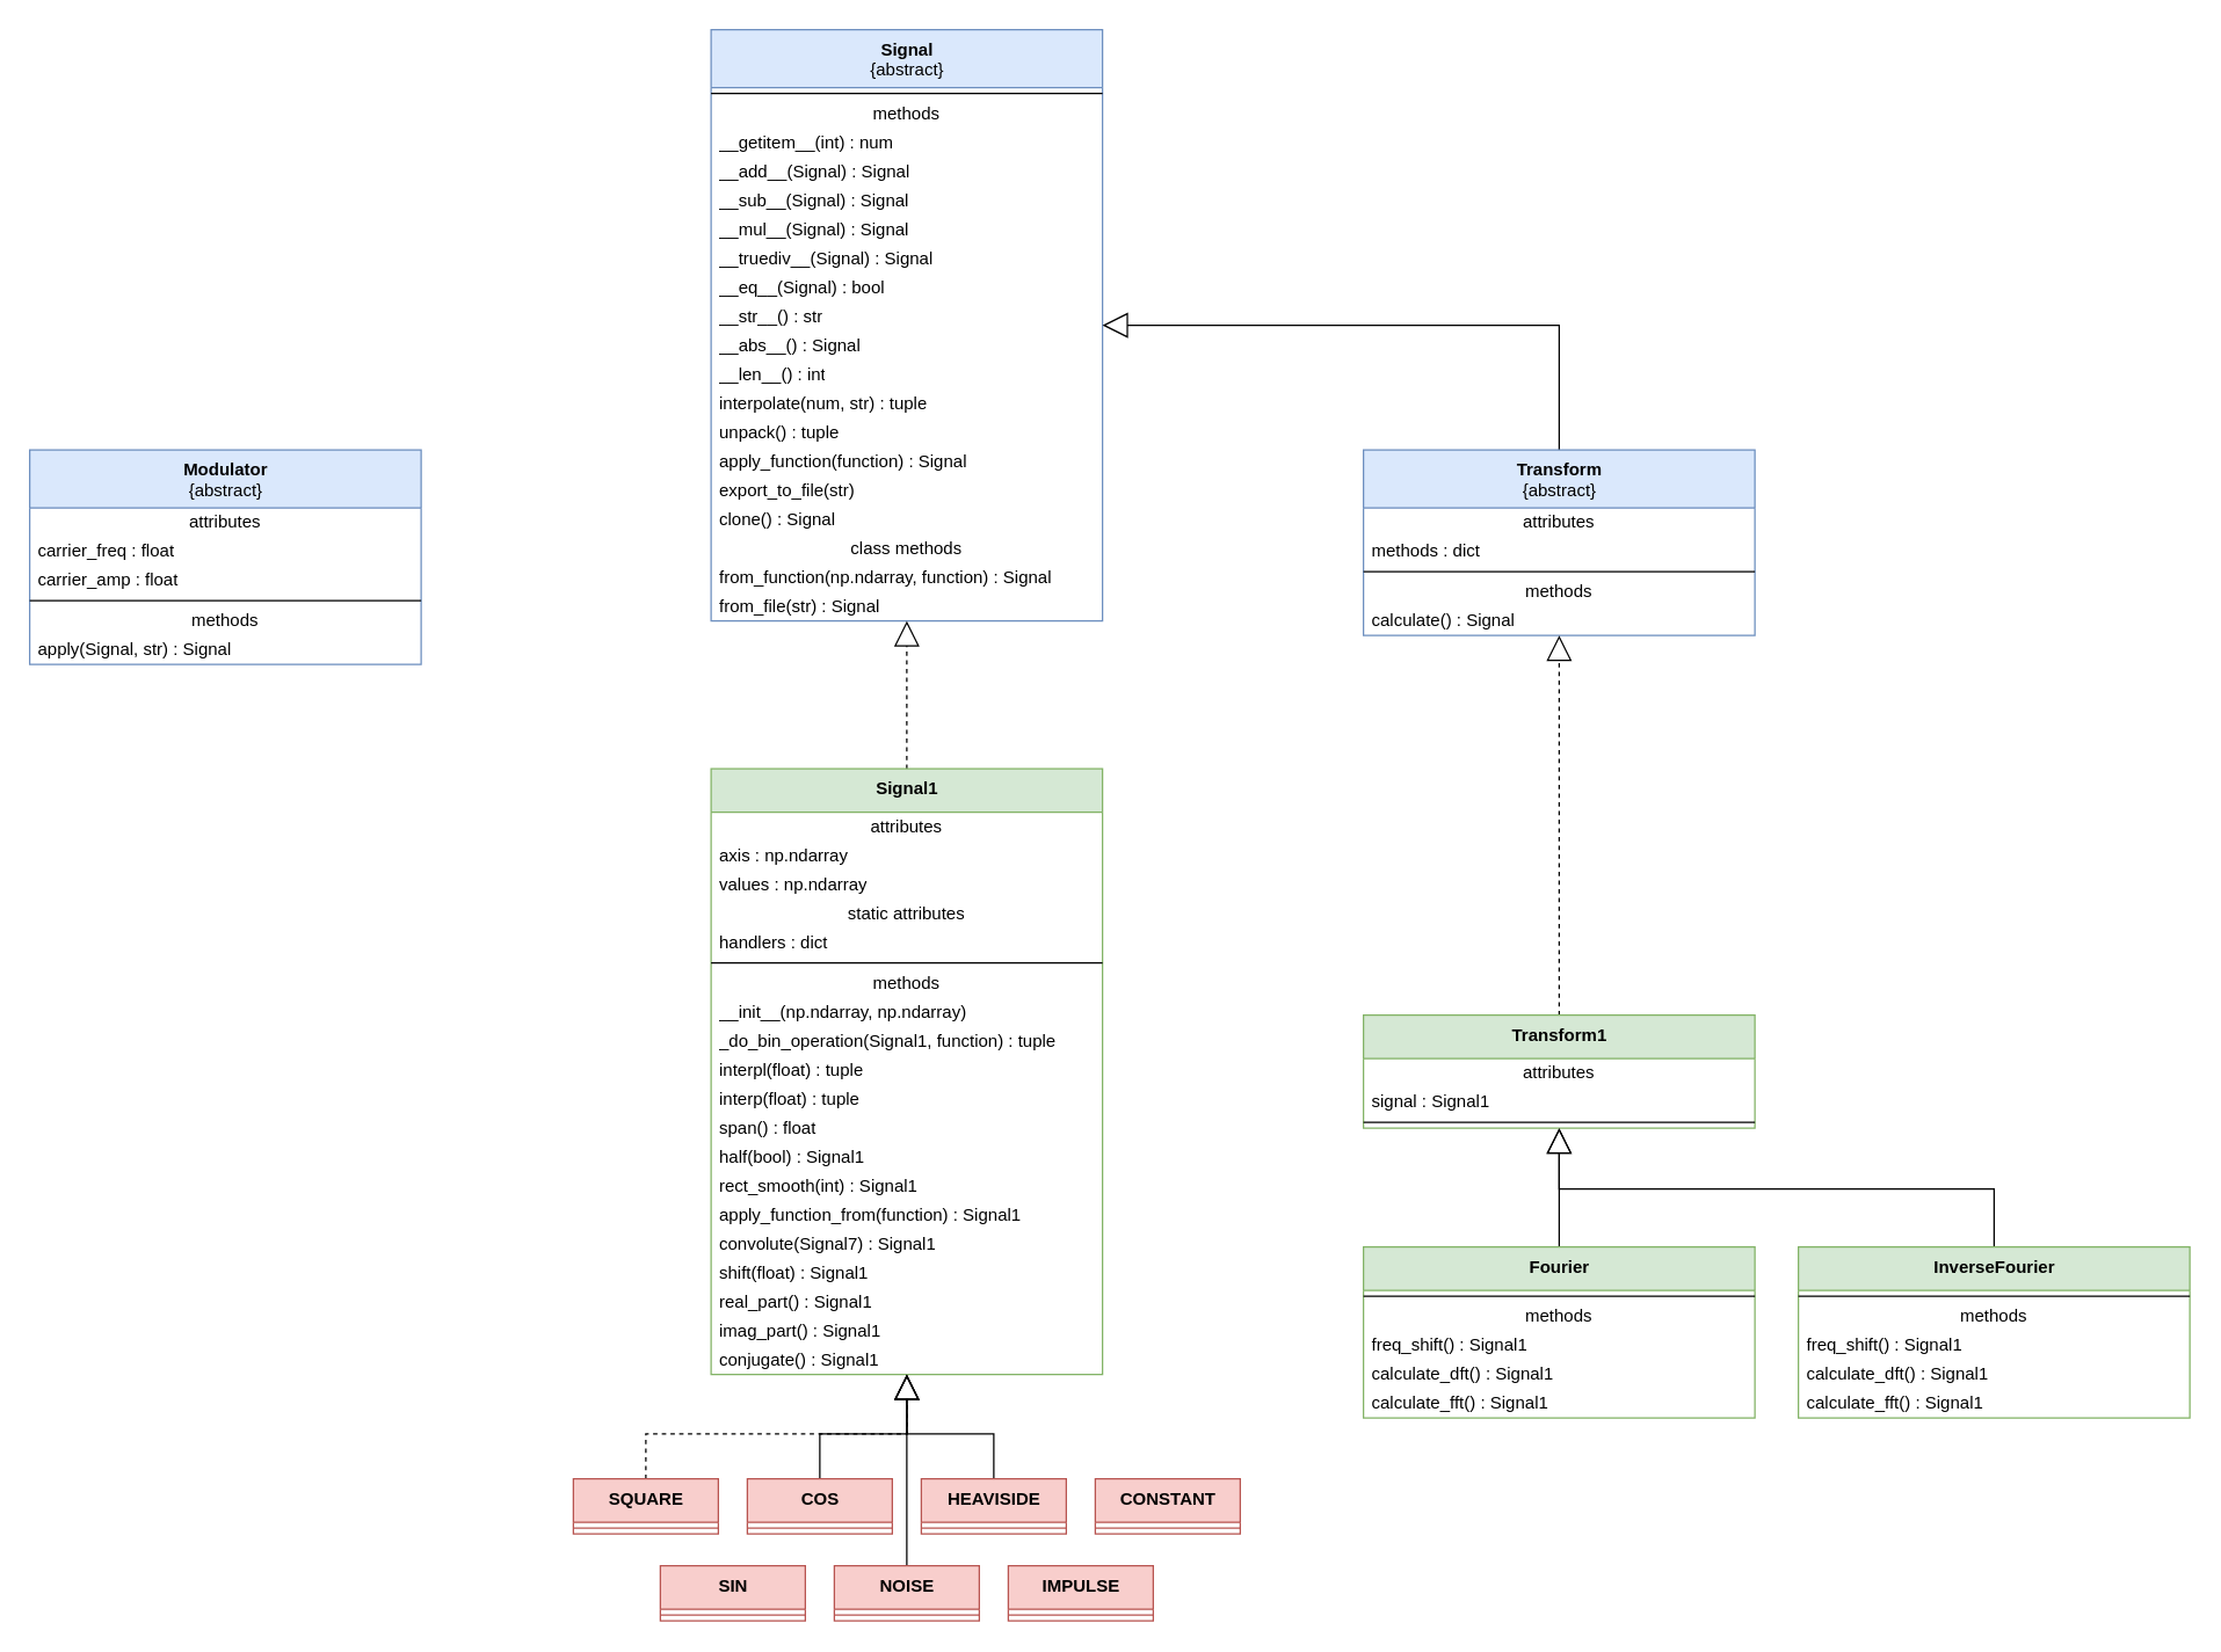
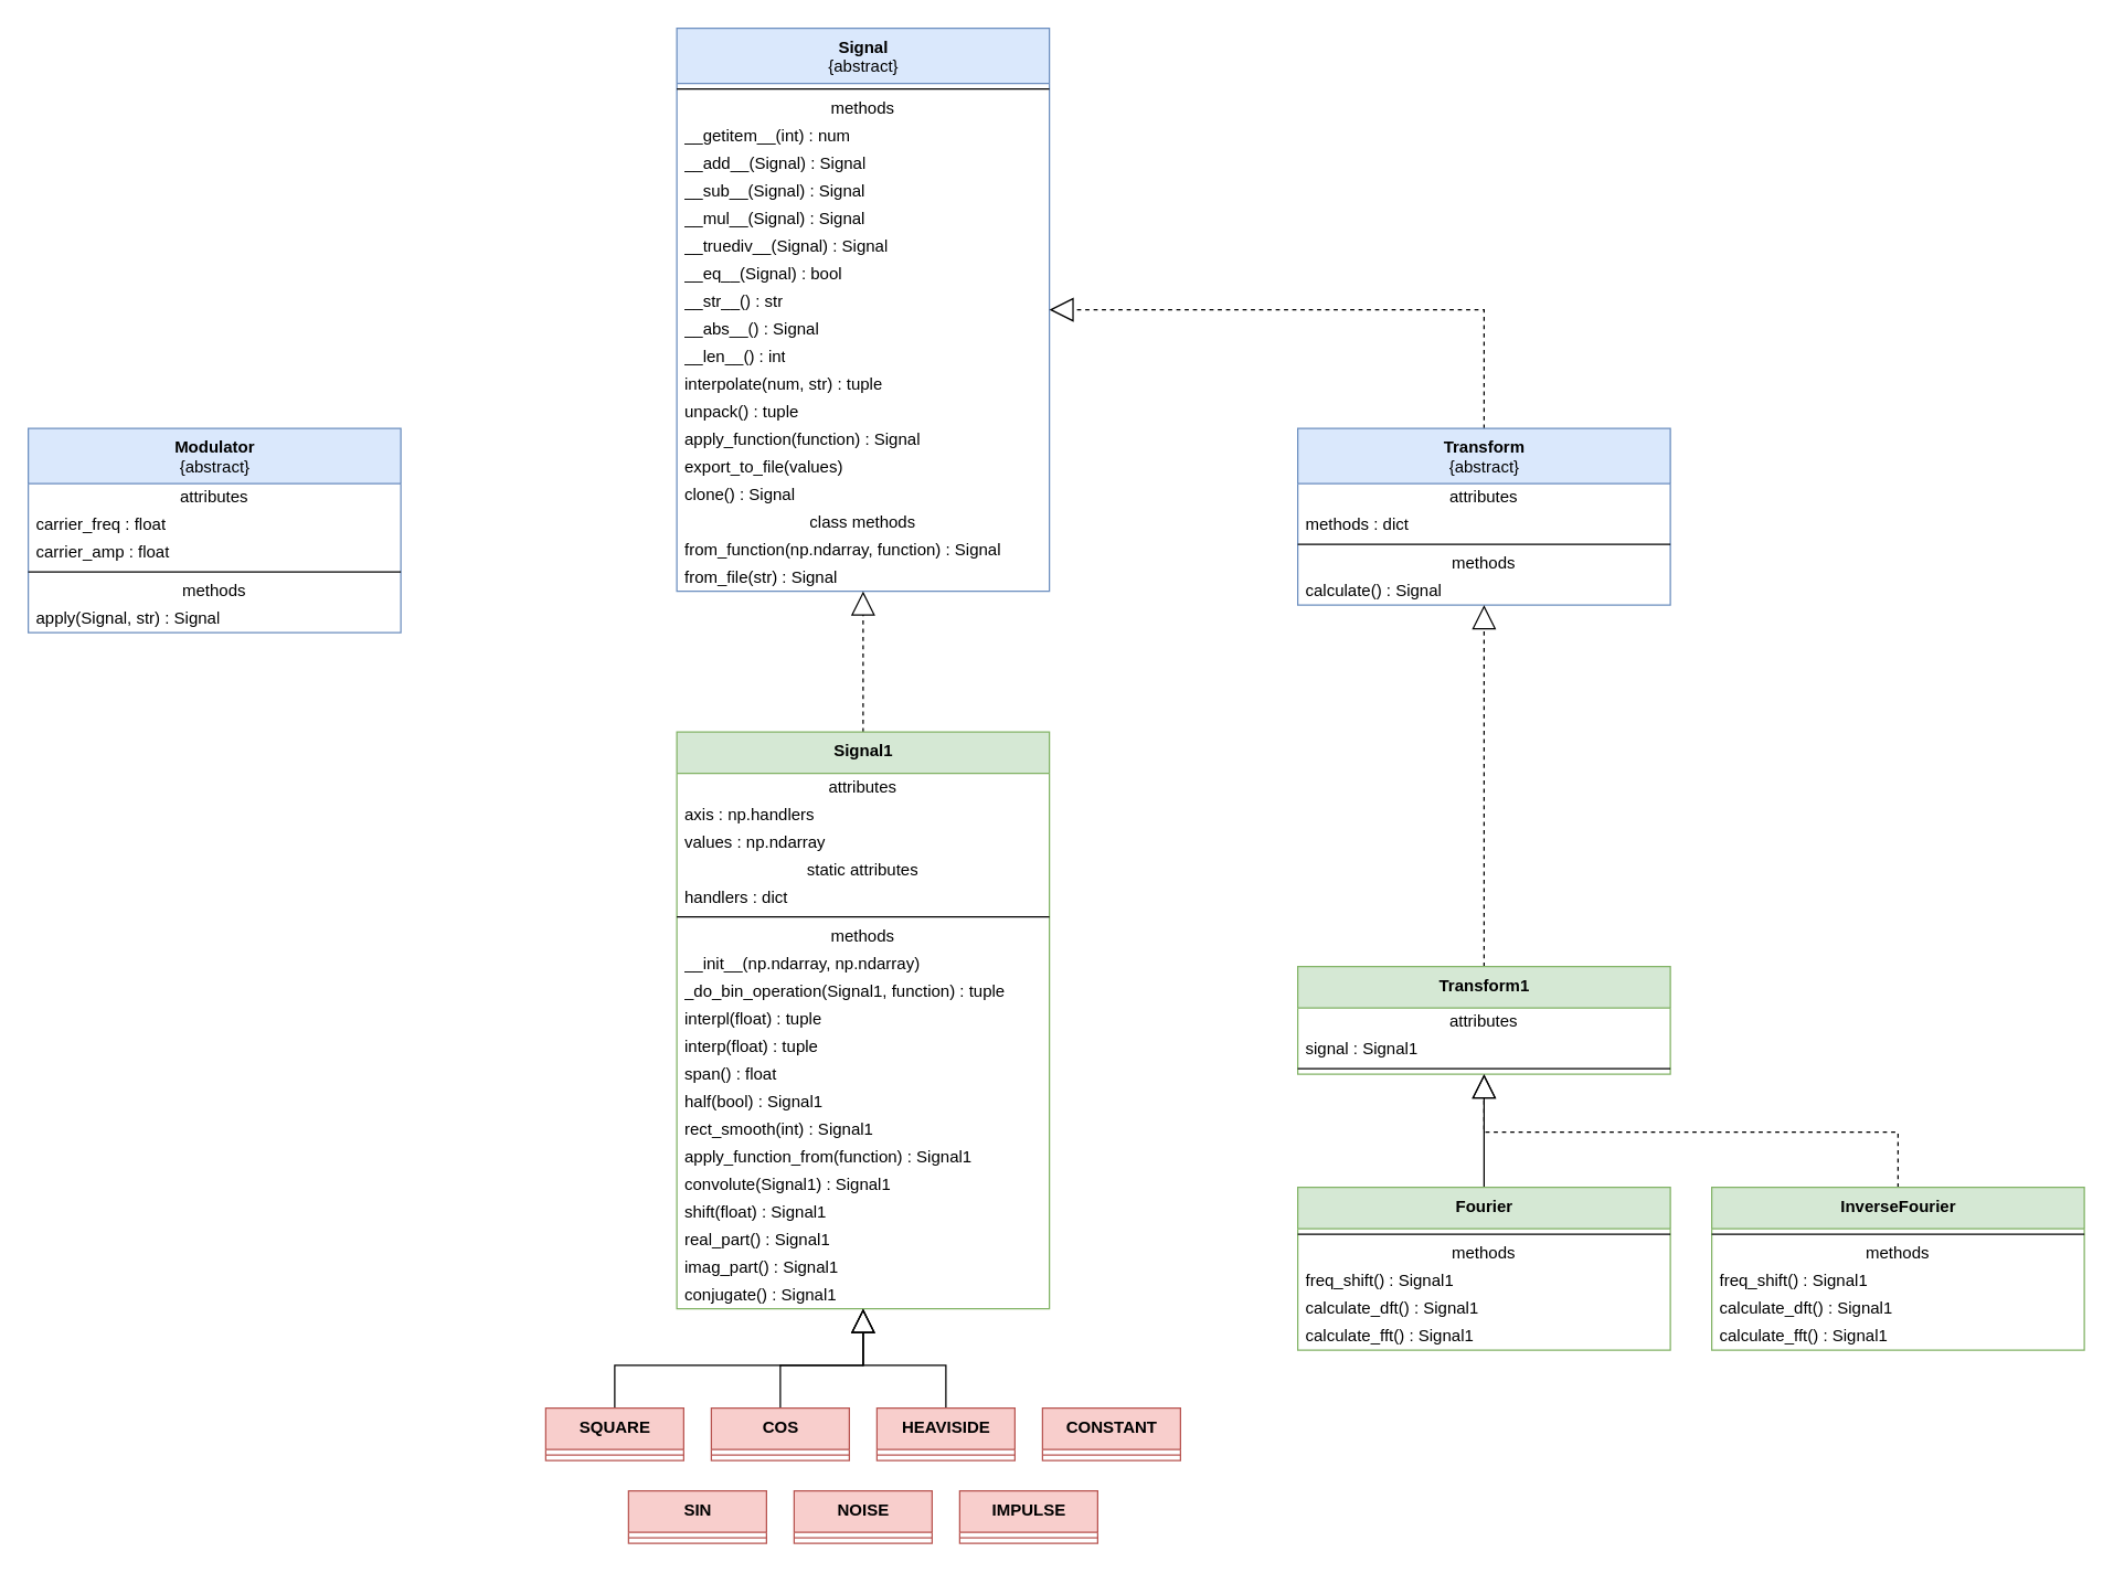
- <mxCell id="62" style="edgeStyle=orthogonalEdgeStyle;rounded=0;orthogonalLoop=1;jettySize=auto;html=1;endArrow=block;endFill=0;endSize=15;" parent="1" source="63" target="2" edge="1"><mxGeometry relative="1" as="geometry"><Array as="points"><mxPoint x="1075" y="224" /></Array></mxGeometry></mxCell>
+ <mxCell id="62" style="edgeStyle=orthogonalEdgeStyle;rounded=0;orthogonalLoop=1;jettySize=auto;html=1;endArrow=block;endFill=0;endSize=15;dashed=1;" parent="1" source="63" target="2" edge="1"><mxGeometry relative="1" as="geometry"><Array as="points"><mxPoint x="1075" y="224" /></Array></mxGeometry></mxCell>
- <mxCell id="17" value="export_to_file(str)" style="text;html=1;strokeColor=none;fillColor=none;align=left;verticalAlign=middle;spacingLeft=4;spacingRight=4;overflow=hidden;rotatable=0;points=[[0,0.5],[1,0.5]];portConstraint=eastwest;" parent="2" vertex="1"><mxGeometry y="308" width="270" height="20" as="geometry" /></mxCell>
+ <mxCell id="17" value="export_to_file(values)" style="text;html=1;strokeColor=none;fillColor=none;align=left;verticalAlign=middle;spacingLeft=4;spacingRight=4;overflow=hidden;rotatable=0;points=[[0,0.5],[1,0.5]];portConstraint=eastwest;" parent="2" vertex="1"><mxGeometry y="308" width="270" height="20" as="geometry" /></mxCell>
- <mxCell id="25" value="axis : np.ndarray" style="text;html=1;strokeColor=none;fillColor=none;align=left;verticalAlign=middle;spacingLeft=4;spacingRight=4;overflow=hidden;rotatable=0;points=[[0,0.5],[1,0.5]];portConstraint=eastwest;" parent="23" vertex="1"><mxGeometry y="50" width="270" height="20" as="geometry" /></mxCell>
+ <mxCell id="25" value="axis : np.handlers" style="text;html=1;strokeColor=none;fillColor=none;align=left;verticalAlign=middle;spacingLeft=4;spacingRight=4;overflow=hidden;rotatable=0;points=[[0,0.5],[1,0.5]];portConstraint=eastwest;" parent="23" vertex="1"><mxGeometry y="50" width="270" height="20" as="geometry" /></mxCell>
- <mxCell id="81" style="edgeStyle=orthogonalEdgeStyle;rounded=0;orthogonalLoop=1;jettySize=auto;html=1;endArrow=block;endFill=0;endSize=15;" parent="1" source="82" target="70" edge="1"><mxGeometry relative="1" as="geometry"><Array as="points"><mxPoint x="1375" y="820" /><mxPoint x="1075" y="820" /></Array></mxGeometry></mxCell>
+ <mxCell id="81" style="edgeStyle=orthogonalEdgeStyle;rounded=0;orthogonalLoop=1;jettySize=auto;html=1;endArrow=block;endFill=0;endSize=15;dashed=1;" parent="1" source="82" target="70" edge="1"><mxGeometry relative="1" as="geometry"><Array as="points"><mxPoint x="1375" y="820" /><mxPoint x="1075" y="820" /></Array></mxGeometry></mxCell>
- <mxCell id="39" value="convolute(Signal7) : Signal1" style="text;html=1;strokeColor=none;fillColor=none;align=left;verticalAlign=middle;spacingLeft=4;spacingRight=4;overflow=hidden;rotatable=0;points=[[0,0.5],[1,0.5]];portConstraint=eastwest;" parent="23" vertex="1"><mxGeometry y="318" width="270" height="20" as="geometry" /></mxCell>
+ <mxCell id="39" value="convolute(Signal1) : Signal1" style="text;html=1;strokeColor=none;fillColor=none;align=left;verticalAlign=middle;spacingLeft=4;spacingRight=4;overflow=hidden;rotatable=0;points=[[0,0.5],[1,0.5]];portConstraint=eastwest;" parent="23" vertex="1"><mxGeometry y="318" width="270" height="20" as="geometry" /></mxCell>
- <mxCell id="44" style="edgeStyle=orthogonalEdgeStyle;rounded=0;orthogonalLoop=1;jettySize=auto;html=1;endArrow=block;endFill=0;endSize=15;dashed=1;" parent="1" source="45" target="23" edge="1"><mxGeometry relative="1" as="geometry" /></mxCell>
+ <mxCell id="44" style="edgeStyle=orthogonalEdgeStyle;rounded=0;orthogonalLoop=1;jettySize=auto;html=1;endArrow=block;endFill=0;endSize=15;" parent="1" source="45" target="23" edge="1"><mxGeometry relative="1" as="geometry" /></mxCell>
- <mxCell id="52" style="edgeStyle=orthogonalEdgeStyle;rounded=0;orthogonalLoop=1;jettySize=auto;html=1;endArrow=block;endFill=0;endSize=15;" parent="1" source="53" target="23" edge="1"><mxGeometry relative="1" as="geometry" /></mxCell>
